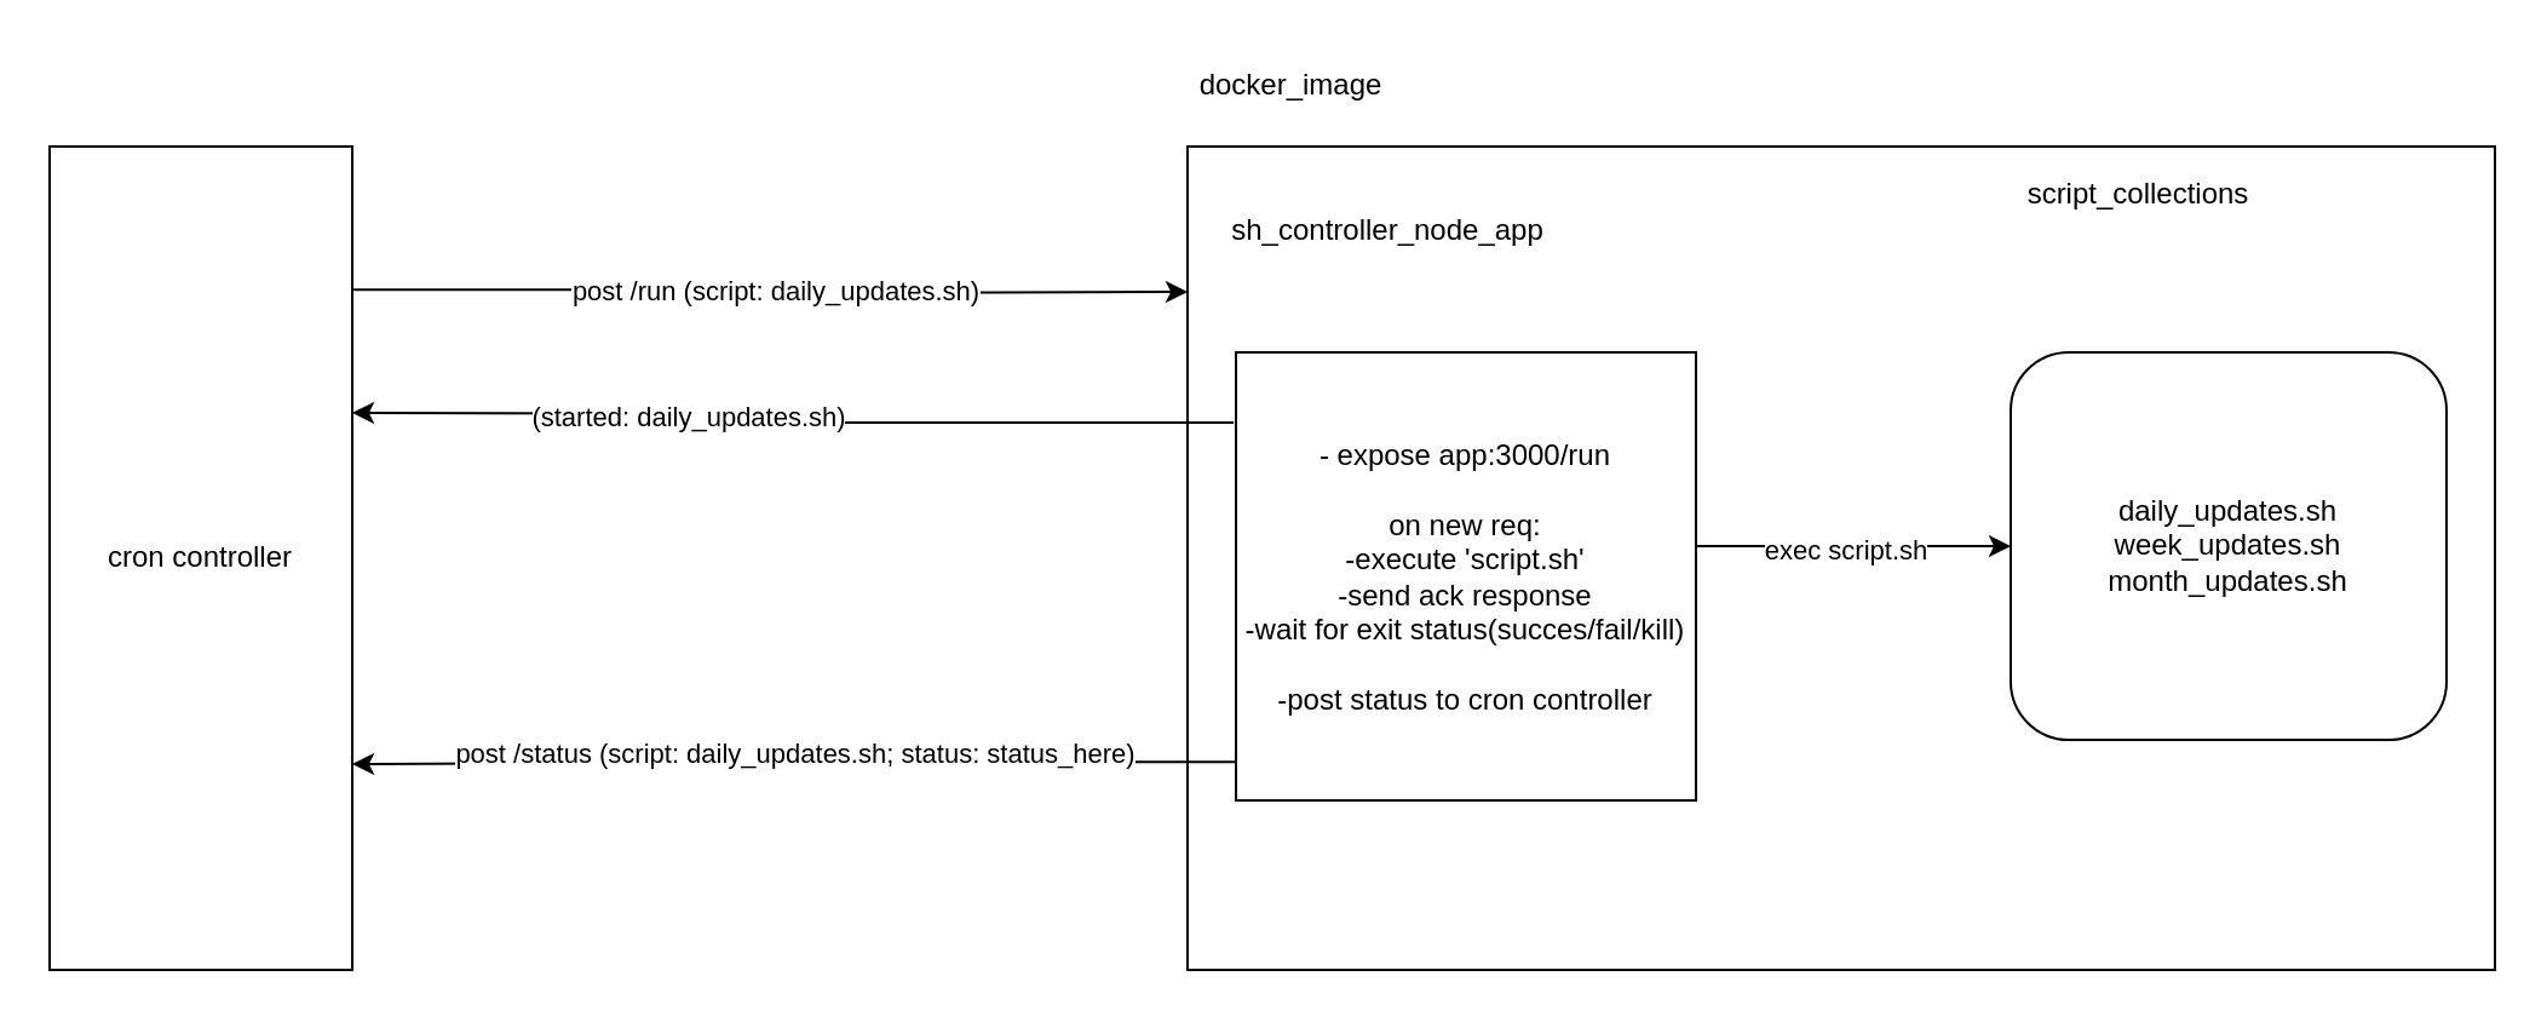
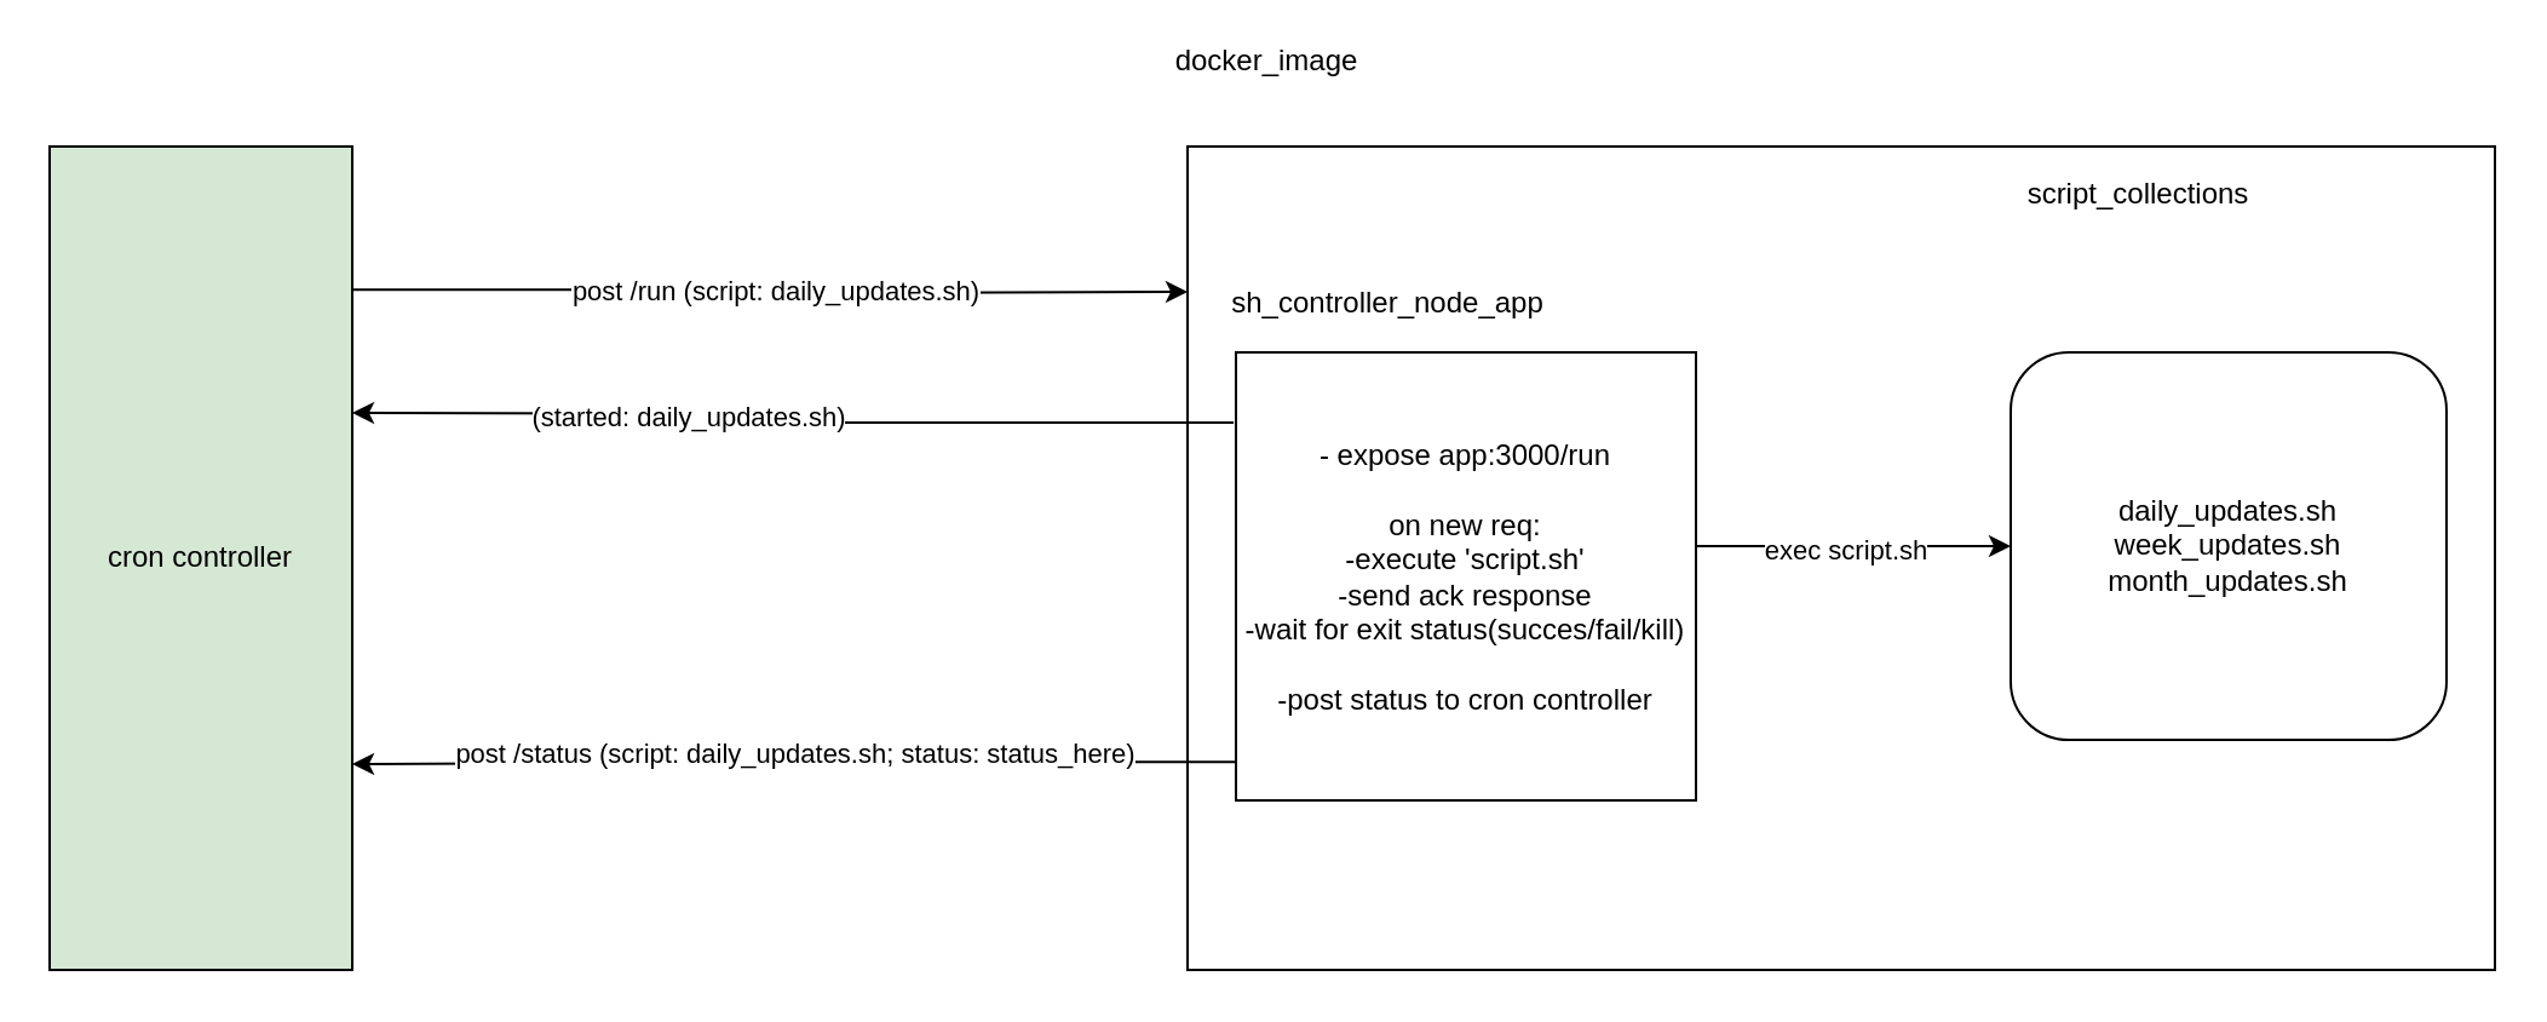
- <mxCell id="14" value="docker_image" style="text;html=1;strokeColor=none;fillColor=none;align=center;verticalAlign=middle;whiteSpace=wrap;rounded=0;" vertex="1" parent="1"><mxGeometry x="490" y="20" width="86" height="30" as="geometry" /></mxCell>
+ <mxCell id="14" value="docker_image" style="text;html=1;strokeColor=none;fillColor=none;align=center;verticalAlign=middle;whiteSpace=wrap;rounded=0;" vertex="1" parent="1"><mxGeometry x="480" y="10" width="86" height="30" as="geometry" /></mxCell>
- <mxCell id="15" value="sh_controller_node_app" style="text;html=1;strokeColor=none;fillColor=none;align=center;verticalAlign=middle;whiteSpace=wrap;rounded=0;" vertex="1" parent="1"><mxGeometry x="530" y="80" width="86" height="30" as="geometry" /></mxCell>
+ <mxCell id="15" value="sh_controller_node_app" style="text;html=1;strokeColor=none;fillColor=none;align=center;verticalAlign=middle;whiteSpace=wrap;rounded=0;" vertex="1" parent="1"><mxGeometry x="530" y="110" width="86" height="30" as="geometry" /></mxCell>
- <mxCell id="5" value="cron controller" style="rounded=0;whiteSpace=wrap;html=1;rotation=0;" vertex="1" parent="1"><mxGeometry x="20" y="60" width="125" height="340" as="geometry" /></mxCell>
+ <mxCell id="5" value="cron controller" style="rounded=0;whiteSpace=wrap;html=1;rotation=0;fillColor=#d5e8d4;" vertex="1" parent="1"><mxGeometry x="20" y="60" width="125" height="340" as="geometry" /></mxCell>
